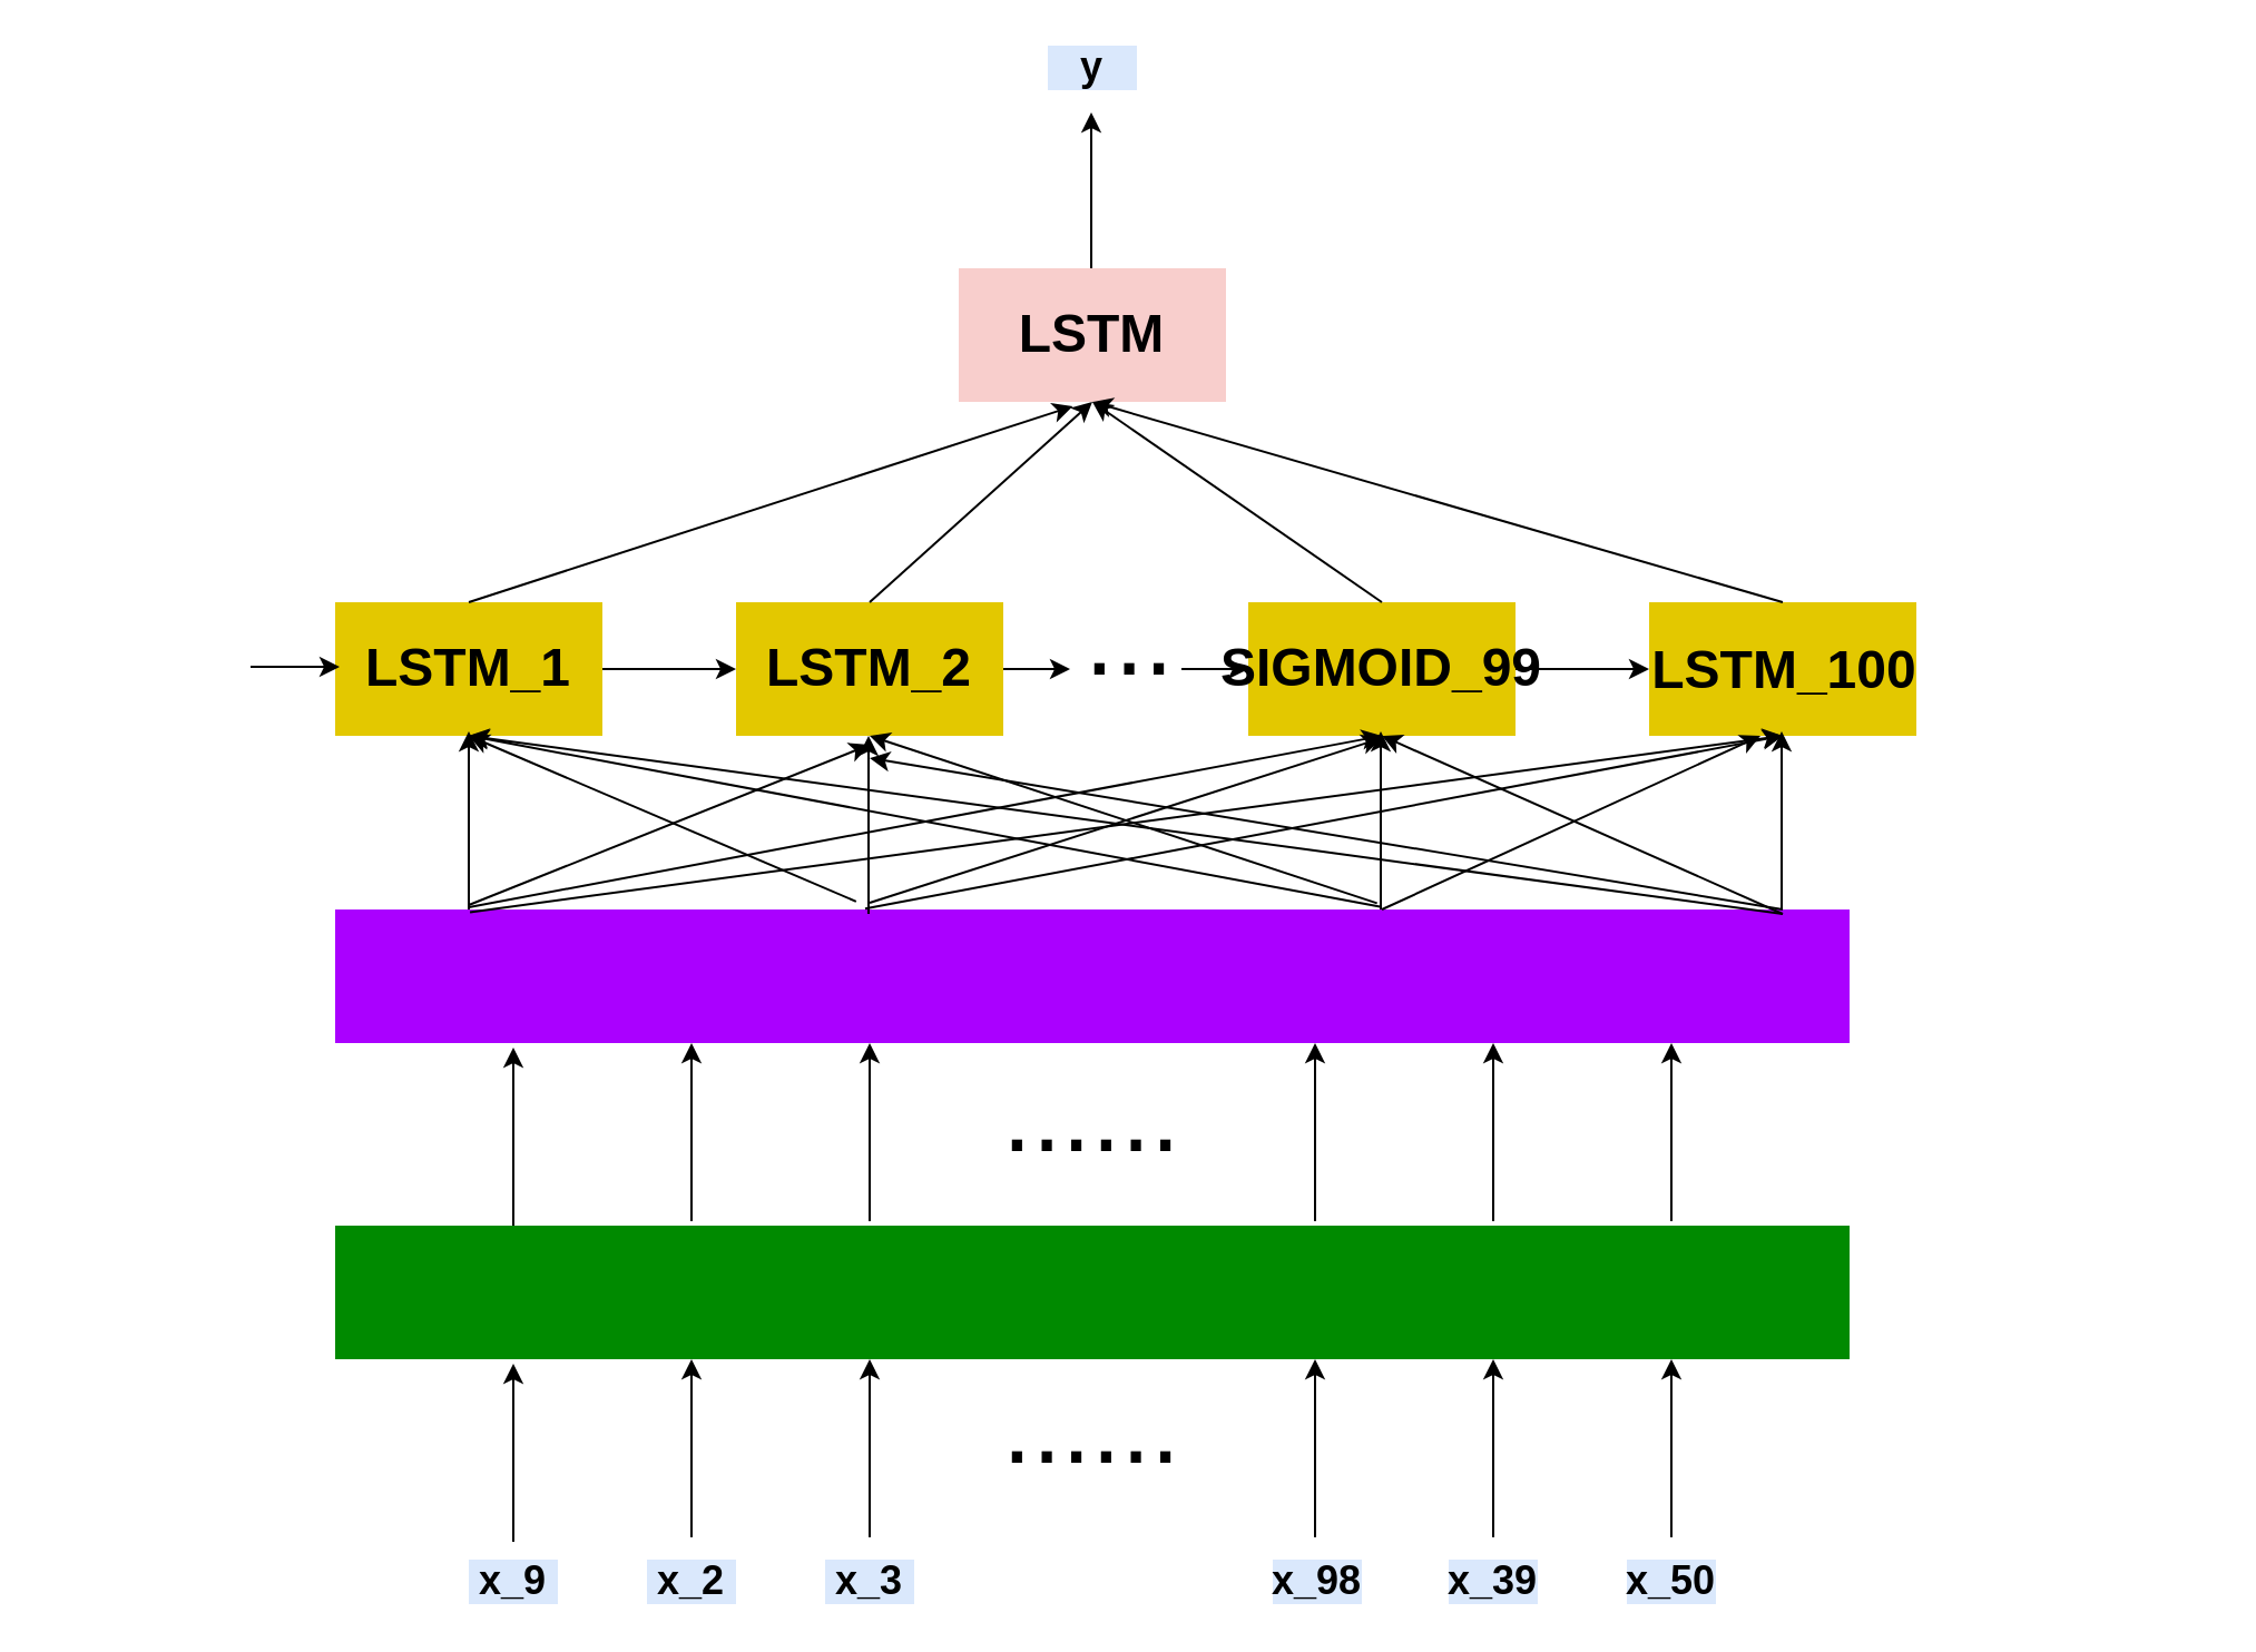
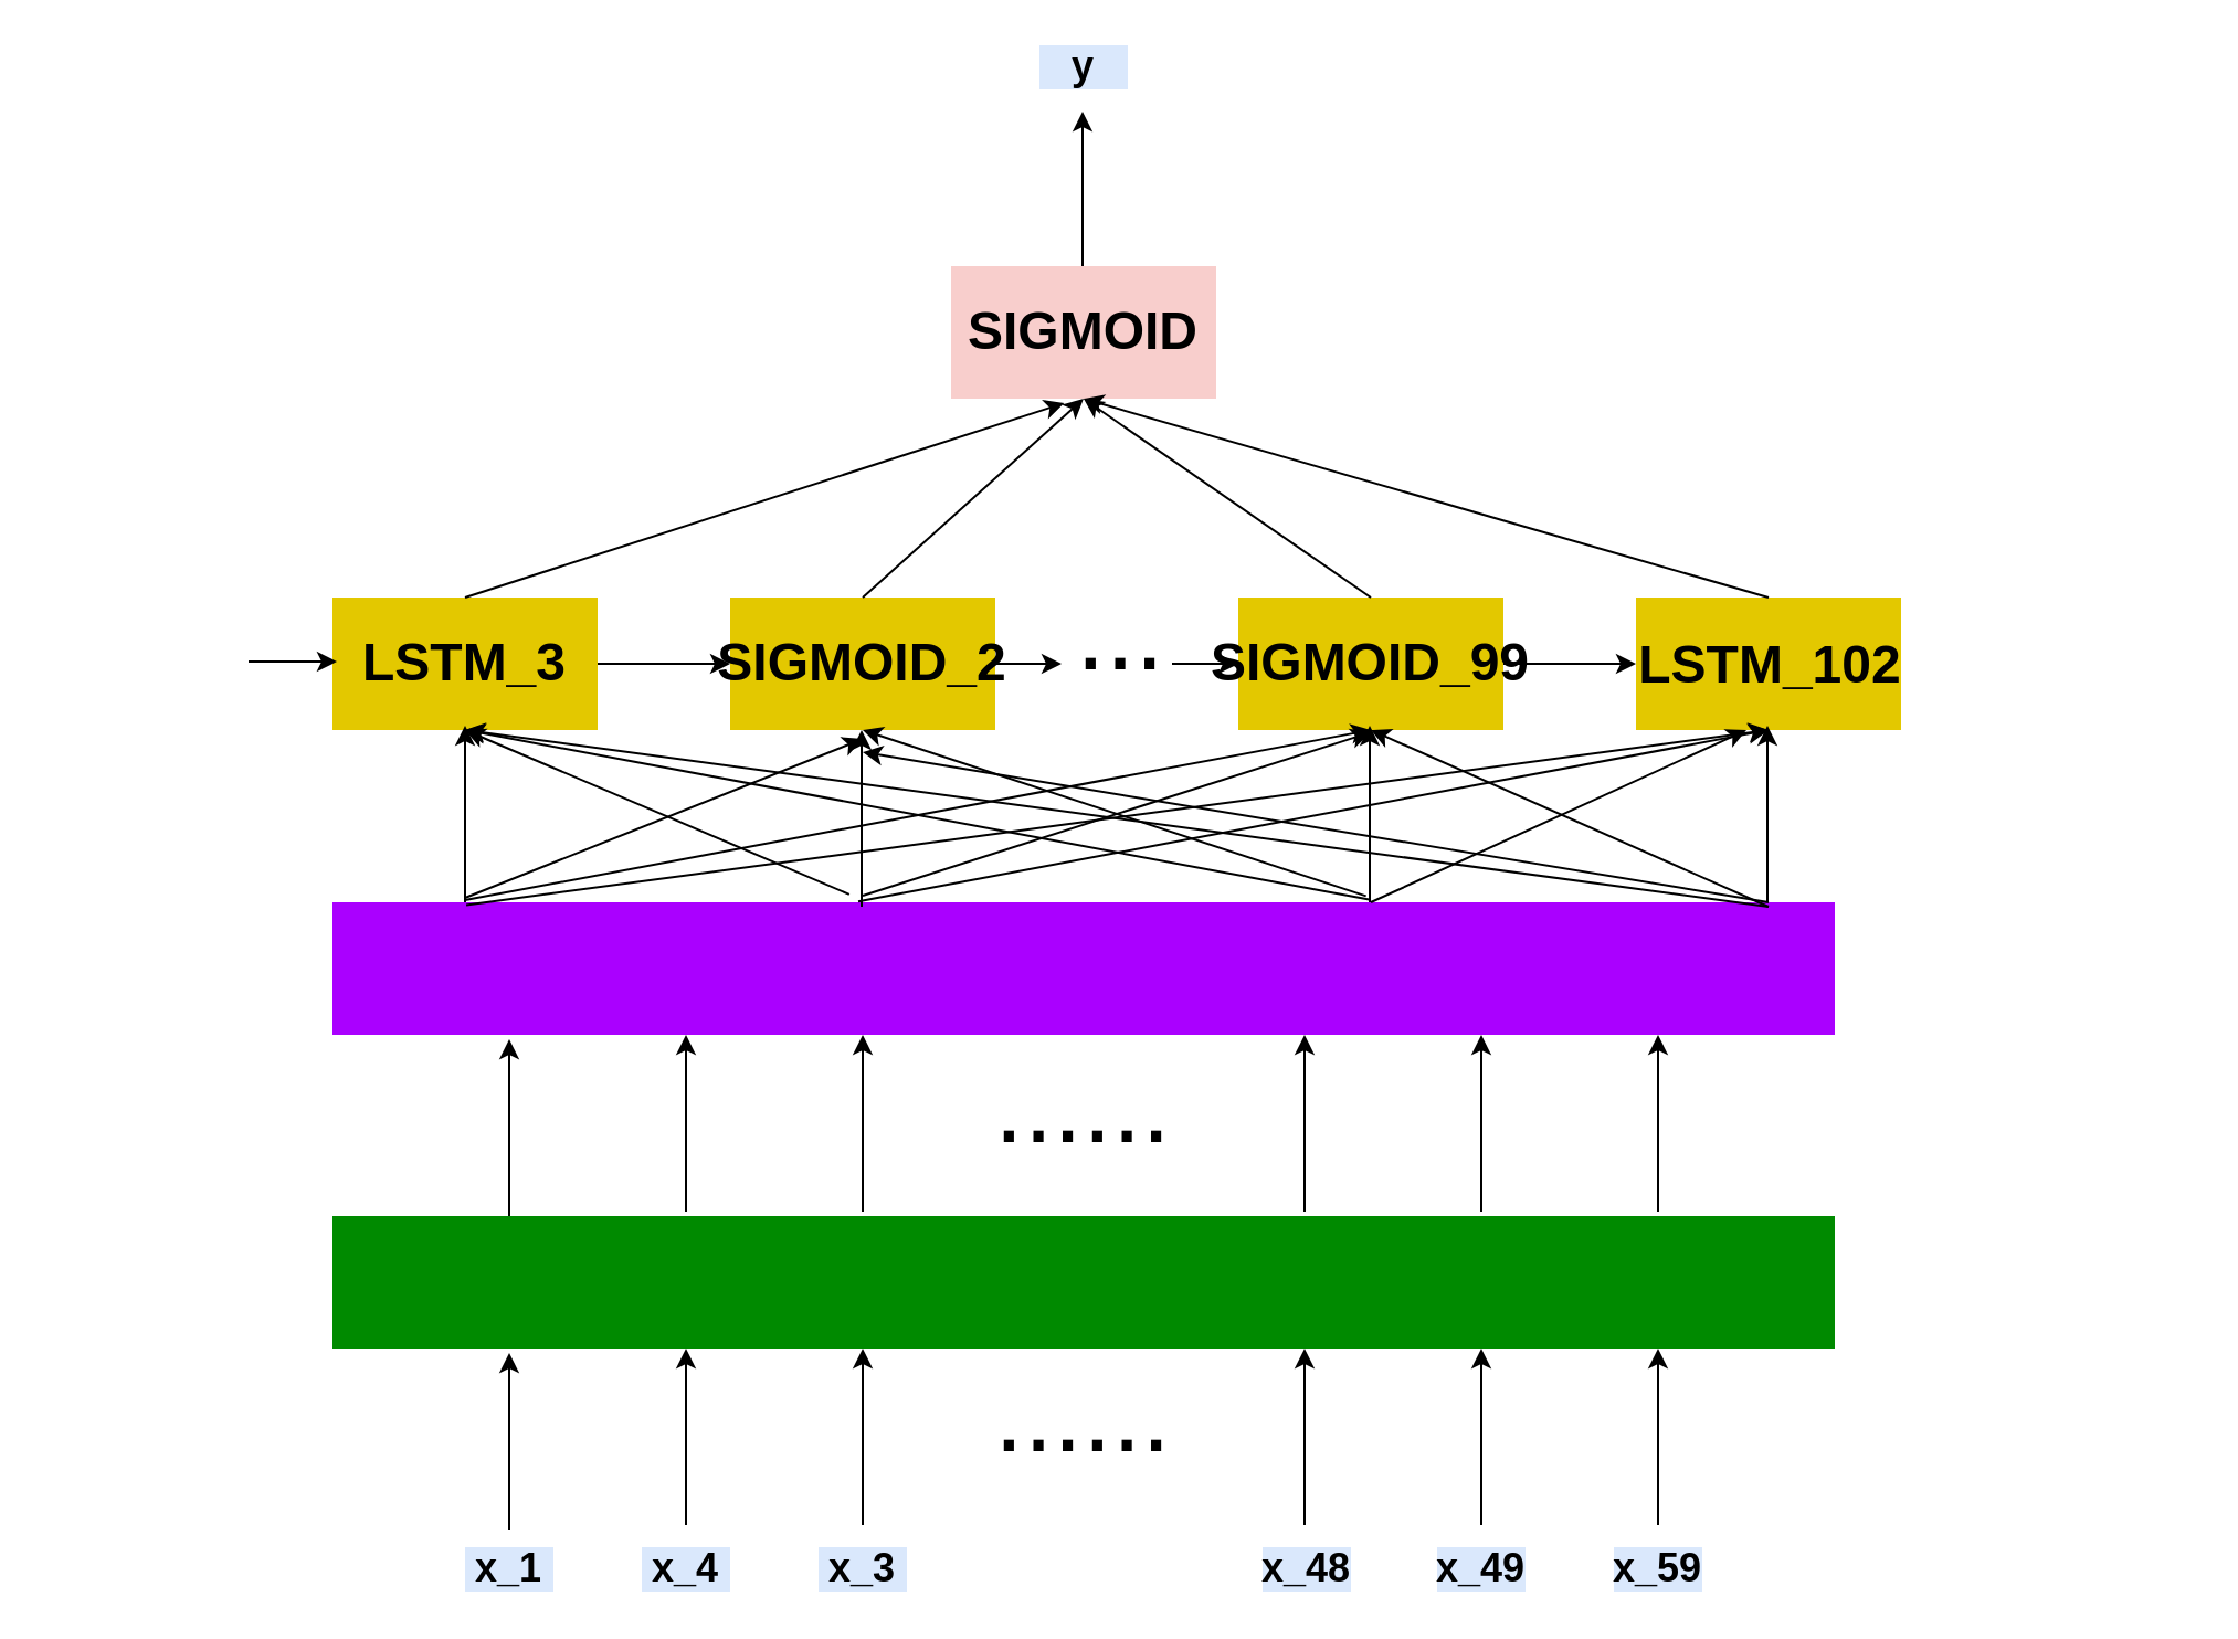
- <mxCell id="54" value="&lt;span style=&quot;font-size: 24px&quot;&gt;&lt;b&gt;LSTM&lt;/b&gt;&lt;/span&gt;" style="text;html=1;strokeColor=none;fillColor=none;align=center;verticalAlign=middle;whiteSpace=wrap;rounded=0;" vertex="1" parent="1"><mxGeometry x="300" y="140" width="380" height="20" as="geometry" /></mxCell>
+ <mxCell id="54" value="&lt;span style=&quot;font-size: 24px&quot;&gt;&lt;b&gt;SIGMOID&lt;/b&gt;&lt;/span&gt;" style="text;html=1;strokeColor=none;fillColor=none;align=center;verticalAlign=middle;whiteSpace=wrap;rounded=0;" vertex="1" parent="1"><mxGeometry x="300" y="140" width="380" height="20" as="geometry" /></mxCell>
- <mxCell id="50" value="&lt;b&gt;&lt;font style=&quot;font-size: 24px&quot;&gt;LSTM_1&lt;/font&gt;&lt;/b&gt;" style="text;html=1;strokeColor=none;fillColor=none;align=center;verticalAlign=middle;whiteSpace=wrap;rounded=0;" vertex="1" parent="1"><mxGeometry x="20" y="290" width="380" height="20" as="geometry" /></mxCell>
+ <mxCell id="50" value="&lt;b&gt;&lt;font style=&quot;font-size: 24px&quot;&gt;LSTM_3&lt;/font&gt;&lt;/b&gt;" style="text;html=1;strokeColor=none;fillColor=none;align=center;verticalAlign=middle;whiteSpace=wrap;rounded=0;" vertex="1" parent="1"><mxGeometry x="20" y="290" width="380" height="20" as="geometry" /></mxCell>
- <mxCell id="51" value="&lt;b&gt;&lt;font style=&quot;font-size: 24px&quot;&gt;LSTM_2&lt;/font&gt;&lt;/b&gt;" style="text;html=1;strokeColor=none;fillColor=none;align=center;verticalAlign=middle;whiteSpace=wrap;rounded=0;" vertex="1" parent="1"><mxGeometry x="200" y="290" width="380" height="20" as="geometry" /></mxCell>
+ <mxCell id="51" value="&lt;b&gt;&lt;font style=&quot;font-size: 24px&quot;&gt;SIGMOID_2&lt;/font&gt;&lt;/b&gt;" style="text;html=1;strokeColor=none;fillColor=none;align=center;verticalAlign=middle;whiteSpace=wrap;rounded=0;" vertex="1" parent="1"><mxGeometry x="200" y="290" width="380" height="20" as="geometry" /></mxCell>
- <mxCell id="53" value="&lt;b&gt;&lt;font style=&quot;font-size: 24px&quot;&gt;LSTM_100&lt;br&gt;&lt;/font&gt;&lt;/b&gt;" style="text;html=1;strokeColor=none;fillColor=none;align=center;verticalAlign=middle;whiteSpace=wrap;rounded=0;" vertex="1" parent="1"><mxGeometry x="611" y="291" width="380" height="20" as="geometry" /></mxCell>
+ <mxCell id="53" value="&lt;b&gt;&lt;font style=&quot;font-size: 24px&quot;&gt;LSTM_102&lt;br&gt;&lt;/font&gt;&lt;/b&gt;" style="text;html=1;strokeColor=none;fillColor=none;align=center;verticalAlign=middle;whiteSpace=wrap;rounded=0;" vertex="1" parent="1"><mxGeometry x="611" y="291" width="380" height="20" as="geometry" /></mxCell>
- <mxCell id="55" value="&lt;font style=&quot;font-size: 18px&quot;&gt;&lt;b&gt;x_9&lt;/b&gt;&lt;/font&gt;" style="text;html=1;strokeColor=none;fillColor=#dae8fc;align=center;verticalAlign=middle;whiteSpace=wrap;rounded=0;" vertex="1" parent="1"><mxGeometry x="210" y="700" width="40" height="20" as="geometry" /></mxCell>
+ <mxCell id="55" value="&lt;font style=&quot;font-size: 18px&quot;&gt;&lt;b&gt;x_1&lt;/b&gt;&lt;/font&gt;" style="text;html=1;strokeColor=none;fillColor=#dae8fc;align=center;verticalAlign=middle;whiteSpace=wrap;rounded=0;" vertex="1" parent="1"><mxGeometry x="210" y="700" width="40" height="20" as="geometry" /></mxCell>
- <mxCell id="56" value="&lt;font style=&quot;font-size: 18px&quot;&gt;&lt;b&gt;x_2&lt;/b&gt;&lt;/font&gt;" style="text;html=1;strokeColor=none;fillColor=#dae8fc;align=center;verticalAlign=middle;whiteSpace=wrap;rounded=0;" vertex="1" parent="1"><mxGeometry x="290" y="700" width="40" height="20" as="geometry" /></mxCell>
+ <mxCell id="56" value="&lt;font style=&quot;font-size: 18px&quot;&gt;&lt;b&gt;x_4&lt;/b&gt;&lt;/font&gt;" style="text;html=1;strokeColor=none;fillColor=#dae8fc;align=center;verticalAlign=middle;whiteSpace=wrap;rounded=0;" vertex="1" parent="1"><mxGeometry x="290" y="700" width="40" height="20" as="geometry" /></mxCell>
- <mxCell id="58" value="&lt;font style=&quot;font-size: 18px&quot;&gt;&lt;b&gt;x_98&lt;/b&gt;&lt;/font&gt;" style="text;html=1;strokeColor=none;fillColor=#dae8fc;align=center;verticalAlign=middle;whiteSpace=wrap;rounded=0;" vertex="1" parent="1"><mxGeometry x="571" y="700" width="40" height="20" as="geometry" /></mxCell>
+ <mxCell id="58" value="&lt;font style=&quot;font-size: 18px&quot;&gt;&lt;b&gt;x_48&lt;/b&gt;&lt;/font&gt;" style="text;html=1;strokeColor=none;fillColor=#dae8fc;align=center;verticalAlign=middle;whiteSpace=wrap;rounded=0;" vertex="1" parent="1"><mxGeometry x="571" y="700" width="40" height="20" as="geometry" /></mxCell>
- <mxCell id="59" value="&lt;font style=&quot;font-size: 18px&quot;&gt;&lt;b&gt;x_39&lt;/b&gt;&lt;br&gt;&lt;/font&gt;" style="text;html=1;strokeColor=none;fillColor=#dae8fc;align=center;verticalAlign=middle;whiteSpace=wrap;rounded=0;" vertex="1" parent="1"><mxGeometry x="650" y="700" width="40" height="20" as="geometry" /></mxCell>
+ <mxCell id="59" value="&lt;font style=&quot;font-size: 18px&quot;&gt;&lt;b&gt;x_49&lt;/b&gt;&lt;br&gt;&lt;/font&gt;" style="text;html=1;strokeColor=none;fillColor=#dae8fc;align=center;verticalAlign=middle;whiteSpace=wrap;rounded=0;" vertex="1" parent="1"><mxGeometry x="650" y="700" width="40" height="20" as="geometry" /></mxCell>
- <mxCell id="60" value="&lt;font style=&quot;font-size: 18px&quot;&gt;&lt;b&gt;x_50&lt;/b&gt;&lt;br&gt;&lt;/font&gt;" style="text;html=1;strokeColor=none;fillColor=#dae8fc;align=center;verticalAlign=middle;whiteSpace=wrap;rounded=0;" vertex="1" parent="1"><mxGeometry x="730" y="700" width="40" height="20" as="geometry" /></mxCell>
+ <mxCell id="60" value="&lt;font style=&quot;font-size: 18px&quot;&gt;&lt;b&gt;x_59&lt;/b&gt;&lt;br&gt;&lt;/font&gt;" style="text;html=1;strokeColor=none;fillColor=#dae8fc;align=center;verticalAlign=middle;whiteSpace=wrap;rounded=0;" vertex="1" parent="1"><mxGeometry x="730" y="700" width="40" height="20" as="geometry" /></mxCell>
